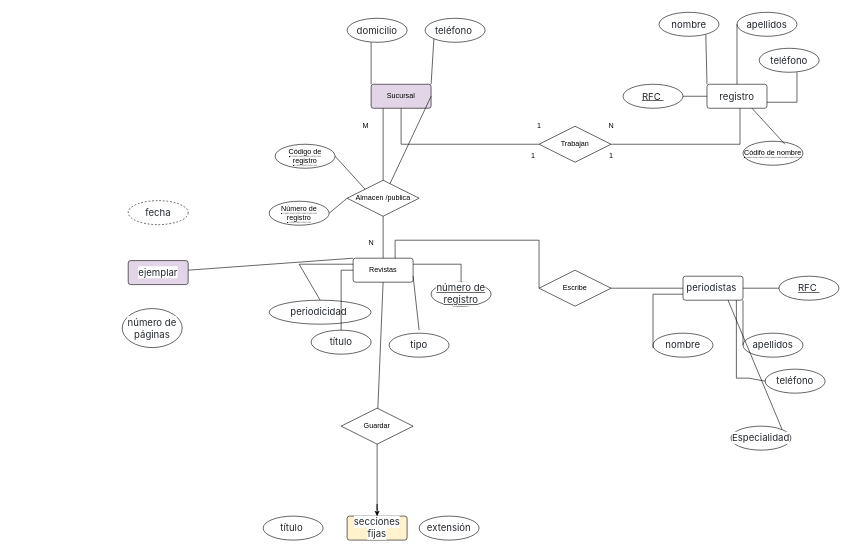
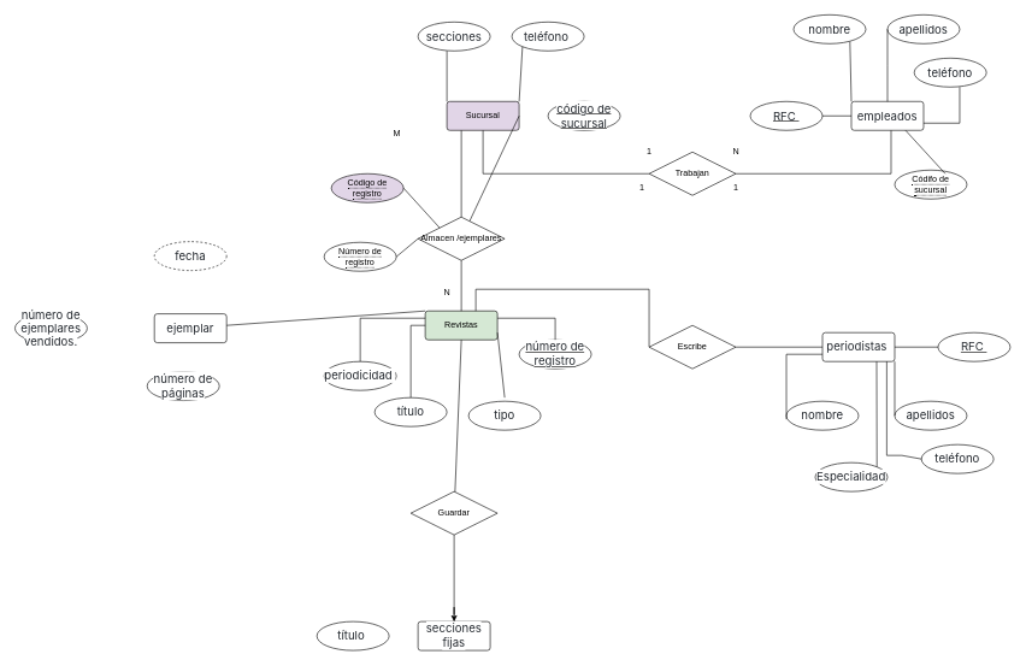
- <mxCell id="5" value="&lt;span style=&quot;color: rgb(36, 41, 47); font-family: -apple-system, BlinkMacSystemFont, &amp;quot;Segoe UI&amp;quot;, Helvetica, Arial, sans-serif, &amp;quot;Apple Color Emoji&amp;quot;, &amp;quot;Segoe UI Emoji&amp;quot;; font-size: 16px; text-align: left; background-color: rgb(255, 255, 255);&quot;&gt;domicilio&lt;/span&gt;" style="ellipse;whiteSpace=wrap;html=1;align=center;" vertex="1" parent="1"><mxGeometry x="578" y="30" width="100" height="40" as="geometry" /></mxCell>
+ <mxCell id="5" value="&lt;span style=&quot;color: rgb(36, 41, 47); font-family: -apple-system, BlinkMacSystemFont, &amp;quot;Segoe UI&amp;quot;, Helvetica, Arial, sans-serif, &amp;quot;Apple Color Emoji&amp;quot;, &amp;quot;Segoe UI Emoji&amp;quot;; font-size: 16px; text-align: left; background-color: rgb(255, 255, 255);&quot;&gt;secciones&lt;/span&gt;" style="ellipse;whiteSpace=wrap;html=1;align=center;" vertex="1" parent="1"><mxGeometry x="578" y="30" width="100" height="40" as="geometry" /></mxCell>
+ <mxCell id="7" value="&lt;span style=&quot;color: rgb(36, 41, 47); font-family: -apple-system, BlinkMacSystemFont, &amp;quot;Segoe UI&amp;quot;, Helvetica, Arial, sans-serif, &amp;quot;Apple Color Emoji&amp;quot;, &amp;quot;Segoe UI Emoji&amp;quot;; font-size: 16px; text-align: left; background-color: rgb(255, 255, 255);&quot;&gt;código de sucursal&lt;/span&gt;" style="ellipse;whiteSpace=wrap;html=1;align=center;fontStyle=4;" vertex="1" parent="1"><mxGeometry x="758" y="140" width="100" height="40" as="geometry" /></mxCell>
- <mxCell id="11" value="&lt;span style=&quot;color: rgb(36, 41, 47); font-family: -apple-system, BlinkMacSystemFont, &amp;quot;Segoe UI&amp;quot;, Helvetica, Arial, sans-serif, &amp;quot;Apple Color Emoji&amp;quot;, &amp;quot;Segoe UI Emoji&amp;quot;; font-size: 16px; text-align: left; background-color: rgb(255, 255, 255);&quot;&gt;registro&lt;/span&gt;" style="rounded=1;arcSize=10;whiteSpace=wrap;html=1;align=center;" vertex="1" parent="1"><mxGeometry x="1178" y="140" width="100" height="40" as="geometry" /></mxCell>
+ <mxCell id="11" value="&lt;span style=&quot;color: rgb(36, 41, 47); font-family: -apple-system, BlinkMacSystemFont, &amp;quot;Segoe UI&amp;quot;, Helvetica, Arial, sans-serif, &amp;quot;Apple Color Emoji&amp;quot;, &amp;quot;Segoe UI Emoji&amp;quot;; font-size: 16px; text-align: left; background-color: rgb(255, 255, 255);&quot;&gt;empleados&lt;/span&gt;" style="rounded=1;arcSize=10;whiteSpace=wrap;html=1;align=center;" vertex="1" parent="1"><mxGeometry x="1178" y="140" width="100" height="40" as="geometry" /></mxCell>
- <mxCell id="47" value="M" style="text;strokeColor=none;fillColor=none;spacingLeft=4;spacingRight=4;overflow=hidden;rotatable=0;points=[[0,0.5],[1,0.5]];portConstraint=eastwest;fontSize=12;" vertex="1" parent="1"><mxGeometry x="598" y="195" width="40" height="30" as="geometry" /></mxCell>
+ <mxCell id="47" value="M" style="text;strokeColor=none;fillColor=none;spacingLeft=4;spacingRight=4;overflow=hidden;rotatable=0;points=[[0,0.5],[1,0.5]];portConstraint=eastwest;fontSize=12;" vertex="1" parent="1"><mxGeometry x="538" y="170" width="40" height="30" as="geometry" /></mxCell>
- <mxCell id="52" value="&lt;span style=&quot;border-bottom: 1px dotted&quot;&gt;Códifo de nombre&lt;/span&gt;" style="ellipse;whiteSpace=wrap;html=1;align=center;" vertex="1" parent="1"><mxGeometry x="1238" y="235" width="100" height="40" as="geometry" /></mxCell>
+ <mxCell id="52" value="&lt;span style=&quot;border-bottom: 1px dotted&quot;&gt;Códifo de sucursal&lt;/span&gt;" style="ellipse;whiteSpace=wrap;html=1;align=center;" vertex="1" parent="1"><mxGeometry x="1238" y="235" width="100" height="40" as="geometry" /></mxCell>
- <mxCell id="54" value="&lt;span style=&quot;border-bottom: 1px dotted&quot;&gt;Código de registro&lt;/span&gt;" style="ellipse;whiteSpace=wrap;html=1;align=center;" vertex="1" parent="1"><mxGeometry x="458" y="240" width="100" height="40" as="geometry" /></mxCell>
+ <mxCell id="54" value="&lt;span style=&quot;border-bottom: 1px dotted&quot;&gt;Código de registro&lt;/span&gt;" style="ellipse;whiteSpace=wrap;html=1;align=center;fillColor=#e1d5e7;" vertex="1" parent="1"><mxGeometry x="458" y="240" width="100" height="40" as="geometry" /></mxCell>
- <mxCell id="23" value="Almacen /publica" style="shape=rhombus;perimeter=rhombusPerimeter;whiteSpace=wrap;html=1;align=center;" vertex="1" parent="1"><mxGeometry x="578" y="300" width="120" height="60" as="geometry" /></mxCell>
+ <mxCell id="23" value="Almacen /ejemplares" style="shape=rhombus;perimeter=rhombusPerimeter;whiteSpace=wrap;html=1;align=center;" vertex="1" parent="1"><mxGeometry x="578" y="300" width="120" height="60" as="geometry" /></mxCell>
- <mxCell id="3" value="Revistas" style="rounded=1;arcSize=10;whiteSpace=wrap;html=1;align=center;" vertex="1" parent="1"><mxGeometry x="588" y="430" width="100" height="40" as="geometry" /></mxCell>
+ <mxCell id="3" value="Revistas" style="rounded=1;arcSize=10;whiteSpace=wrap;html=1;align=center;fillColor=#d5e8d4;" vertex="1" parent="1"><mxGeometry x="588" y="430" width="100" height="40" as="geometry" /></mxCell>
+ <mxCell id="69" value="&lt;span style=&quot;color: rgb(36, 41, 47); font-family: -apple-system, BlinkMacSystemFont, &amp;quot;Segoe UI&amp;quot;, Helvetica, Arial, sans-serif, &amp;quot;Apple Color Emoji&amp;quot;, &amp;quot;Segoe UI Emoji&amp;quot;; font-size: 16px; text-align: left; background-color: rgb(255, 255, 255);&quot;&gt;número de ejemplares vendidos.&lt;/span&gt;" style="ellipse;whiteSpace=wrap;html=1;align=center;" vertex="1" parent="1"><mxGeometry x="20" y="434" width="100" height="40" as="geometry" /></mxCell>
- <mxCell id="60" value="&lt;span style=&quot;color: rgb(36, 41, 47); font-family: -apple-system, BlinkMacSystemFont, &amp;quot;Segoe UI&amp;quot;, Helvetica, Arial, sans-serif, &amp;quot;Apple Color Emoji&amp;quot;, &amp;quot;Segoe UI Emoji&amp;quot;; font-size: 16px; text-align: left; background-color: rgb(255, 255, 255);&quot;&gt;ejemplar&lt;/span&gt;" style="rounded=1;arcSize=10;whiteSpace=wrap;html=1;align=center;fillColor=#e1d5e7;" vertex="1" parent="1"><mxGeometry x="213" y="434" width="100" height="40" as="geometry" /></mxCell>
+ <mxCell id="60" value="&lt;span style=&quot;color: rgb(36, 41, 47); font-family: -apple-system, BlinkMacSystemFont, &amp;quot;Segoe UI&amp;quot;, Helvetica, Arial, sans-serif, &amp;quot;Apple Color Emoji&amp;quot;, &amp;quot;Segoe UI Emoji&amp;quot;; font-size: 16px; text-align: left; background-color: rgb(255, 255, 255);&quot;&gt;ejemplar&lt;/span&gt;" style="rounded=1;arcSize=10;whiteSpace=wrap;html=1;align=center;" vertex="1" parent="1"><mxGeometry x="213" y="434" width="100" height="40" as="geometry" /></mxCell>
- <mxCell id="27" value="&lt;span style=&quot;color: rgb(36, 41, 47); font-family: -apple-system, BlinkMacSystemFont, &amp;quot;Segoe UI&amp;quot;, Helvetica, Arial, sans-serif, &amp;quot;Apple Color Emoji&amp;quot;, &amp;quot;Segoe UI Emoji&amp;quot;; font-size: 16px; text-align: left; background-color: rgb(255, 255, 255);&quot;&gt;periodicidad&amp;nbsp;&lt;/span&gt;" style="ellipse;whiteSpace=wrap;html=1;align=center;" vertex="1" parent="1"><mxGeometry x="448" y="500" width="170" height="40" as="geometry" /></mxCell>
+ <mxCell id="27" value="&lt;span style=&quot;color: rgb(36, 41, 47); font-family: -apple-system, BlinkMacSystemFont, &amp;quot;Segoe UI&amp;quot;, Helvetica, Arial, sans-serif, &amp;quot;Apple Color Emoji&amp;quot;, &amp;quot;Segoe UI Emoji&amp;quot;; font-size: 16px; text-align: left; background-color: rgb(255, 255, 255);&quot;&gt;periodicidad&amp;nbsp;&lt;/span&gt;" style="ellipse;whiteSpace=wrap;html=1;align=center;" vertex="1" parent="1"><mxGeometry x="448" y="500" width="100" height="40" as="geometry" /></mxCell>
- <mxCell id="68" value="&lt;span style=&quot;color: rgb(36, 41, 47); font-family: -apple-system, BlinkMacSystemFont, &amp;quot;Segoe UI&amp;quot;, Helvetica, Arial, sans-serif, &amp;quot;Apple Color Emoji&amp;quot;, &amp;quot;Segoe UI Emoji&amp;quot;; font-size: 16px; text-align: left; background-color: rgb(255, 255, 255);&quot;&gt;número de páginas&lt;/span&gt;" style="ellipse;whiteSpace=wrap;html=1;align=center;" vertex="1" parent="1"><mxGeometry x="203" y="514" width="100" height="65" as="geometry" /></mxCell>
+ <mxCell id="68" value="&lt;span style=&quot;color: rgb(36, 41, 47); font-family: -apple-system, BlinkMacSystemFont, &amp;quot;Segoe UI&amp;quot;, Helvetica, Arial, sans-serif, &amp;quot;Apple Color Emoji&amp;quot;, &amp;quot;Segoe UI Emoji&amp;quot;; font-size: 16px; text-align: left; background-color: rgb(255, 255, 255);&quot;&gt;número de páginas&lt;/span&gt;" style="ellipse;whiteSpace=wrap;html=1;align=center;" vertex="1" parent="1"><mxGeometry x="203" y="514" width="100" height="40" as="geometry" /></mxCell>
- <mxCell id="40" value="&lt;span style=&quot;color: rgb(36, 41, 47); font-family: -apple-system, BlinkMacSystemFont, &amp;quot;Segoe UI&amp;quot;, Helvetica, Arial, sans-serif, &amp;quot;Apple Color Emoji&amp;quot;, &amp;quot;Segoe UI Emoji&amp;quot;; font-size: 16px; text-align: left; background-color: rgb(255, 255, 255);&quot;&gt;Especialidad&lt;/span&gt;" style="ellipse;whiteSpace=wrap;html=1;align=center;" vertex="1" parent="1"><mxGeometry x="1218" y="710" width="100" height="40" as="geometry" /></mxCell>
+ <mxCell id="40" value="&lt;span style=&quot;color: rgb(36, 41, 47); font-family: -apple-system, BlinkMacSystemFont, &amp;quot;Segoe UI&amp;quot;, Helvetica, Arial, sans-serif, &amp;quot;Apple Color Emoji&amp;quot;, &amp;quot;Segoe UI Emoji&amp;quot;; font-size: 16px; text-align: left; background-color: rgb(255, 255, 255);&quot;&gt;Especialidad&lt;/span&gt;" style="ellipse;whiteSpace=wrap;html=1;align=center;" vertex="1" parent="1"><mxGeometry x="1128" y="640" width="100" height="40" as="geometry" /></mxCell>
- <mxCell id="59" value="&lt;span style=&quot;color: rgb(36, 41, 47); font-family: -apple-system, BlinkMacSystemFont, &amp;quot;Segoe UI&amp;quot;, Helvetica, Arial, sans-serif, &amp;quot;Apple Color Emoji&amp;quot;, &amp;quot;Segoe UI Emoji&amp;quot;; font-size: 16px; text-align: left; background-color: rgb(255, 255, 255);&quot;&gt;secciones fijas&lt;/span&gt;" style="rounded=1;arcSize=10;whiteSpace=wrap;html=1;align=center;fillColor=#fff2cc;" vertex="1" parent="1"><mxGeometry x="578" y="860" width="100" height="40" as="geometry" /></mxCell>
+ <mxCell id="59" value="&lt;span style=&quot;color: rgb(36, 41, 47); font-family: -apple-system, BlinkMacSystemFont, &amp;quot;Segoe UI&amp;quot;, Helvetica, Arial, sans-serif, &amp;quot;Apple Color Emoji&amp;quot;, &amp;quot;Segoe UI Emoji&amp;quot;; font-size: 16px; text-align: left; background-color: rgb(255, 255, 255);&quot;&gt;secciones fijas&lt;/span&gt;" style="rounded=1;arcSize=10;whiteSpace=wrap;html=1;align=center;" vertex="1" parent="1"><mxGeometry x="578" y="860" width="100" height="40" as="geometry" /></mxCell>
- <mxCell id="66" value="&lt;span style=&quot;color: rgb(36, 41, 47); font-family: -apple-system, BlinkMacSystemFont, &amp;quot;Segoe UI&amp;quot;, Helvetica, Arial, sans-serif, &amp;quot;Apple Color Emoji&amp;quot;, &amp;quot;Segoe UI Emoji&amp;quot;; font-size: 16px; text-align: left; background-color: rgb(255, 255, 255);&quot;&gt;extensión&lt;/span&gt;" style="ellipse;whiteSpace=wrap;html=1;align=center;" vertex="1" parent="1"><mxGeometry x="698" y="860" width="100" height="40" as="geometry" /></mxCell>
